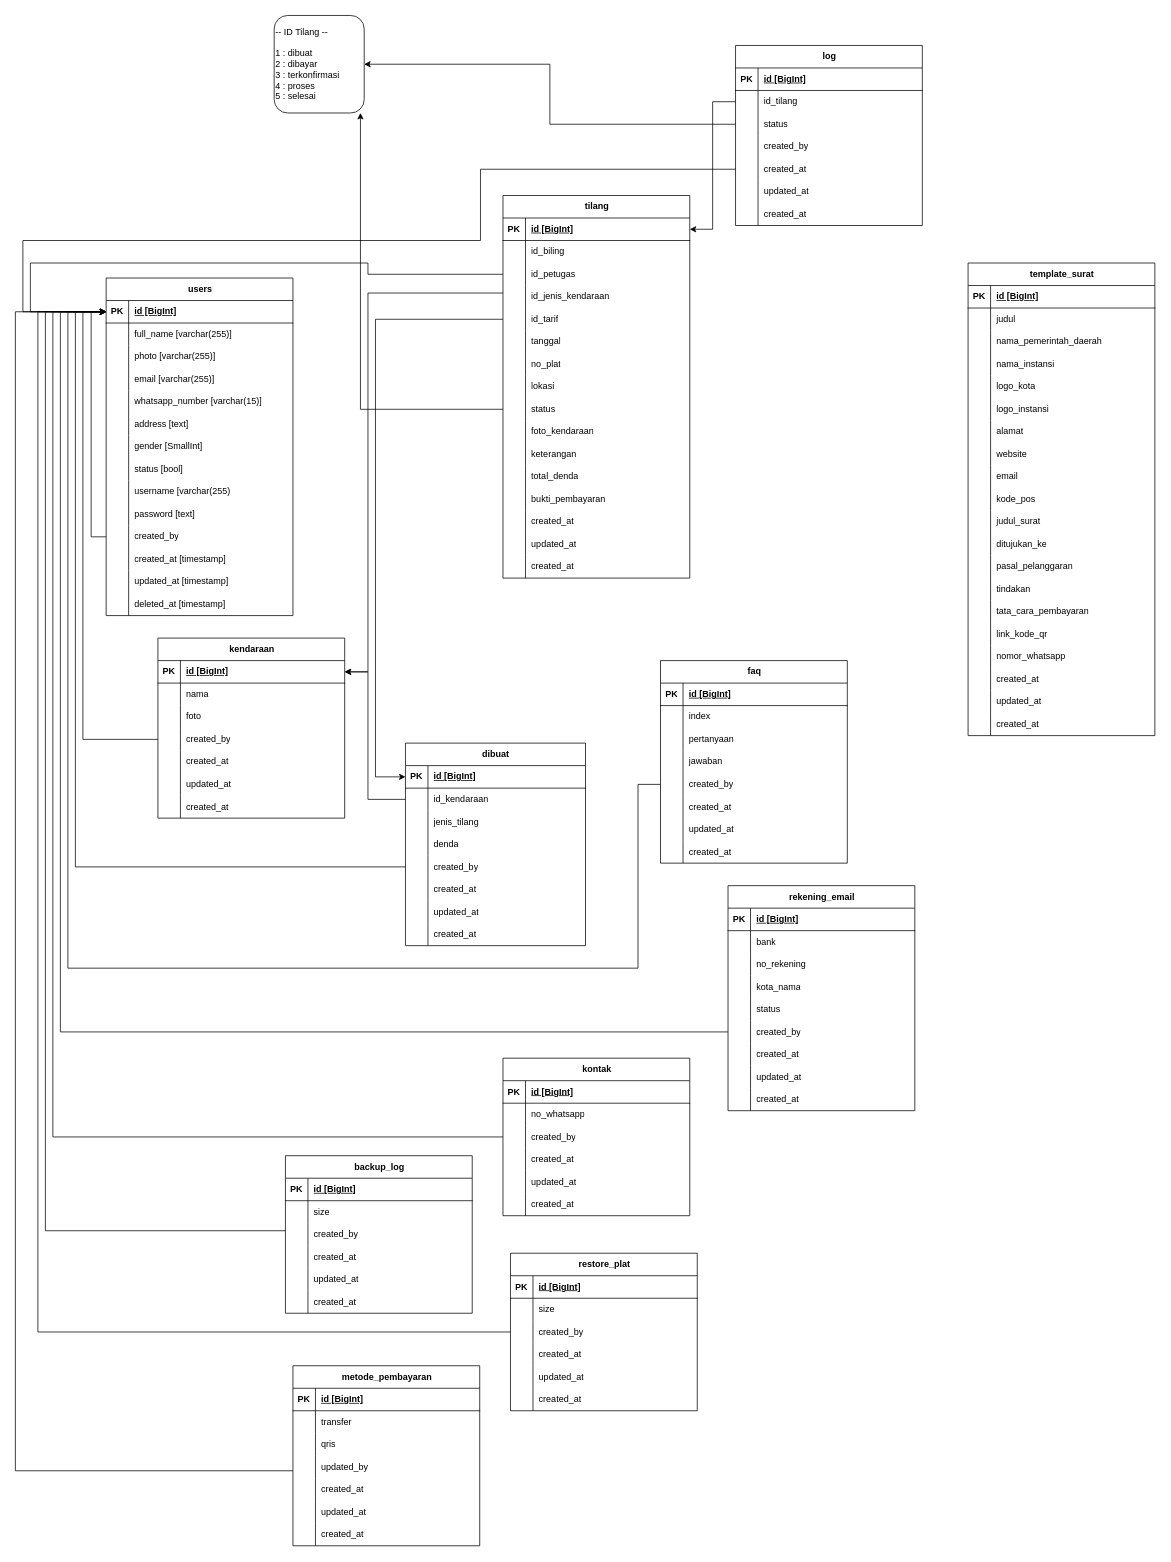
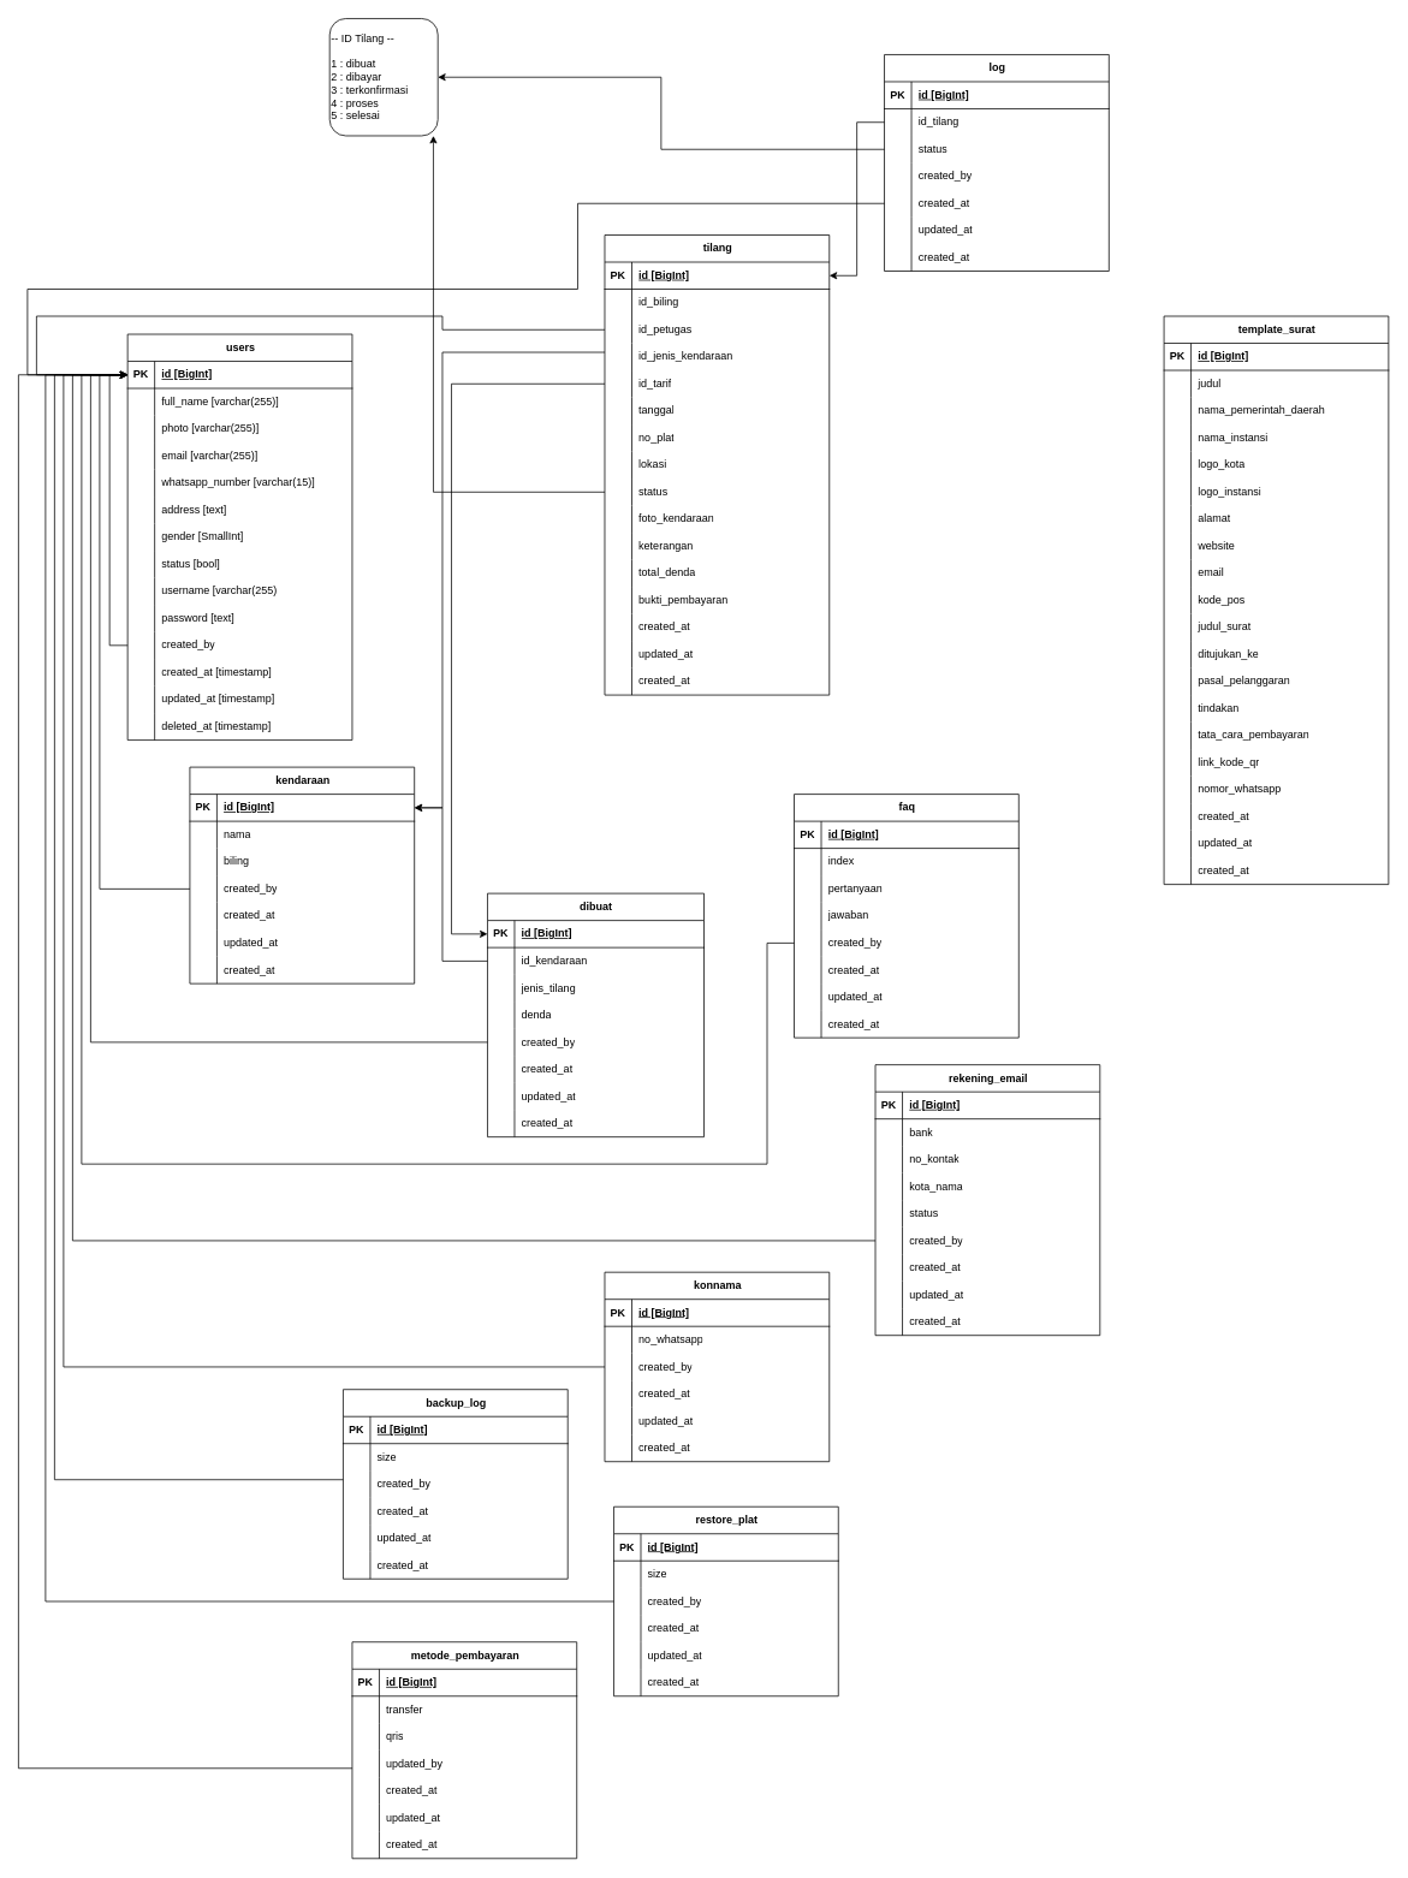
- <mxCell id="115" value="foto" style="shape=partialRectangle;connectable=0;fillColor=none;top=0;left=0;bottom=0;right=0;align=left;spacingLeft=6;overflow=hidden;whiteSpace=wrap;html=1;" vertex="1" parent="113"><mxGeometry x="30" width="219" height="30" as="geometry"><mxRectangle width="219" height="30" as="alternateBounds" /></mxGeometry></mxCell>
+ <mxCell id="115" value="biling" style="shape=partialRectangle;connectable=0;fillColor=none;top=0;left=0;bottom=0;right=0;align=left;spacingLeft=6;overflow=hidden;whiteSpace=wrap;html=1;" vertex="1" parent="113"><mxGeometry x="30" width="219" height="30" as="geometry"><mxRectangle width="219" height="30" as="alternateBounds" /></mxGeometry></mxCell>
- <mxCell id="271" value="no_rekening" style="shape=partialRectangle;connectable=0;fillColor=none;top=0;left=0;bottom=0;right=0;align=left;spacingLeft=6;overflow=hidden;whiteSpace=wrap;html=1;" vertex="1" parent="269"><mxGeometry x="30" width="219" height="30" as="geometry"><mxRectangle width="219" height="30" as="alternateBounds" /></mxGeometry></mxCell>
+ <mxCell id="271" value="no_kontak" style="shape=partialRectangle;connectable=0;fillColor=none;top=0;left=0;bottom=0;right=0;align=left;spacingLeft=6;overflow=hidden;whiteSpace=wrap;html=1;" vertex="1" parent="269"><mxGeometry x="30" width="219" height="30" as="geometry"><mxRectangle width="219" height="30" as="alternateBounds" /></mxGeometry></mxCell>
- <mxCell id="291" value="kon&lt;span style=&quot;background-color: initial;&quot;&gt;tak&lt;/span&gt;" style="shape=table;startSize=30;container=1;collapsible=1;childLayout=tableLayout;fixedRows=1;rowLines=0;fontStyle=1;align=center;resizeLast=1;html=1;" vertex="1" parent="1"><mxGeometry x="670" y="1410" width="249" height="210" as="geometry" /></mxCell>
+ <mxCell id="291" value="kon&lt;span style=&quot;background-color: initial;&quot;&gt;nama&lt;/span&gt;" style="shape=table;startSize=30;container=1;collapsible=1;childLayout=tableLayout;fixedRows=1;rowLines=0;fontStyle=1;align=center;resizeLast=1;html=1;" vertex="1" parent="1"><mxGeometry x="670" y="1410" width="249" height="210" as="geometry" /></mxCell>
